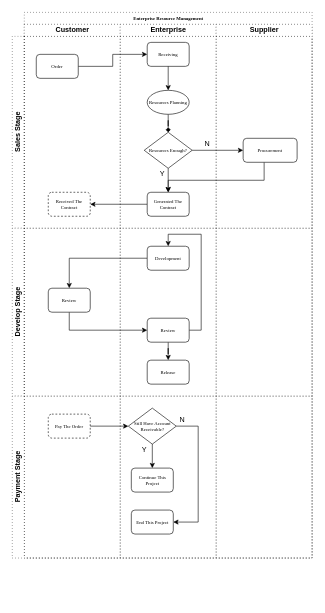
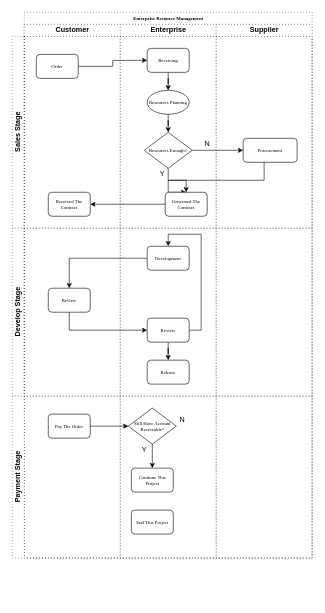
- <mxCell id="25" value="Receiving" style="rounded=1;whiteSpace=wrap;html=1;shadow=0;labelBackgroundColor=none;strokeWidth=1;fontFamily=Verdana;fontSize=8;align=center;" vertex="1" parent="5"><mxGeometry x="205" y="50" width="70" height="40" as="geometry" /></mxCell>
+ <mxCell id="25" value="Receiving" style="rounded=1;whiteSpace=wrap;html=1;shadow=0;labelBackgroundColor=none;strokeWidth=1;fontFamily=Verdana;fontSize=8;align=center;" vertex="1" parent="5"><mxGeometry x="205" y="60" width="70" height="40" as="geometry" /></mxCell>
- <mxCell id="29" style="edgeStyle=orthogonalEdgeStyle;rounded=0;orthogonalLoop=1;jettySize=auto;html=1;endArrow=diamond;" edge="1" parent="5" source="30" target="34"><mxGeometry relative="1" as="geometry" /></mxCell>
+ <mxCell id="29" style="edgeStyle=orthogonalEdgeStyle;rounded=0;orthogonalLoop=1;jettySize=auto;html=1;" edge="1" parent="5" source="30" target="34"><mxGeometry relative="1" as="geometry" /></mxCell>
- <mxCell id="39" value="Received The Contract" style="rounded=1;whiteSpace=wrap;html=1;shadow=0;labelBackgroundColor=none;strokeWidth=1;fontFamily=Verdana;fontSize=8;align=center;dashed=1;" vertex="1" parent="5"><mxGeometry x="40" y="300" width="70" height="40" as="geometry" /></mxCell>
+ <mxCell id="39" value="Received The Contract" style="rounded=1;whiteSpace=wrap;html=1;shadow=0;labelBackgroundColor=none;strokeWidth=1;fontFamily=Verdana;fontSize=8;align=center;" vertex="1" parent="5"><mxGeometry x="40" y="300" width="70" height="40" as="geometry" /></mxCell>
- <mxCell id="37" value="&lt;div&gt;Generated The Contract&lt;/div&gt;" style="rounded=1;whiteSpace=wrap;html=1;shadow=0;labelBackgroundColor=none;strokeWidth=1;fontFamily=Verdana;fontSize=8;align=center;" vertex="1" parent="5"><mxGeometry x="205" y="300" width="70" height="40" as="geometry" /></mxCell>
+ <mxCell id="37" value="&lt;div&gt;Generated The Contract&lt;/div&gt;" style="rounded=1;whiteSpace=wrap;html=1;shadow=0;labelBackgroundColor=none;strokeWidth=1;fontFamily=Verdana;fontSize=8;align=center;" vertex="1" parent="5"><mxGeometry x="235" y="300" width="70" height="40" as="geometry" /></mxCell>
- <mxCell id="13" value="Pay The Order" style="rounded=1;whiteSpace=wrap;html=1;shadow=0;labelBackgroundColor=none;strokeWidth=1;fontFamily=Verdana;fontSize=8;align=center;dashed=1;" vertex="1" parent="12"><mxGeometry x="40" y="650" width="70" height="40" as="geometry" /></mxCell>
+ <mxCell id="13" value="Pay The Order" style="rounded=1;whiteSpace=wrap;html=1;shadow=0;labelBackgroundColor=none;strokeWidth=1;fontFamily=Verdana;fontSize=8;align=center;" vertex="1" parent="12"><mxGeometry x="40" y="650" width="70" height="40" as="geometry" /></mxCell>
- <mxCell id="16" style="edgeStyle=orthogonalEdgeStyle;rounded=0;orthogonalLoop=1;jettySize=auto;html=1;entryX=1;entryY=0.5;entryDx=0;entryDy=0;" edge="1" parent="14" source="17" target="19"><mxGeometry relative="1" as="geometry"><Array as="points"><mxPoint x="130" y="670" /><mxPoint x="130" y="830" /></Array></mxGeometry></mxCell>
